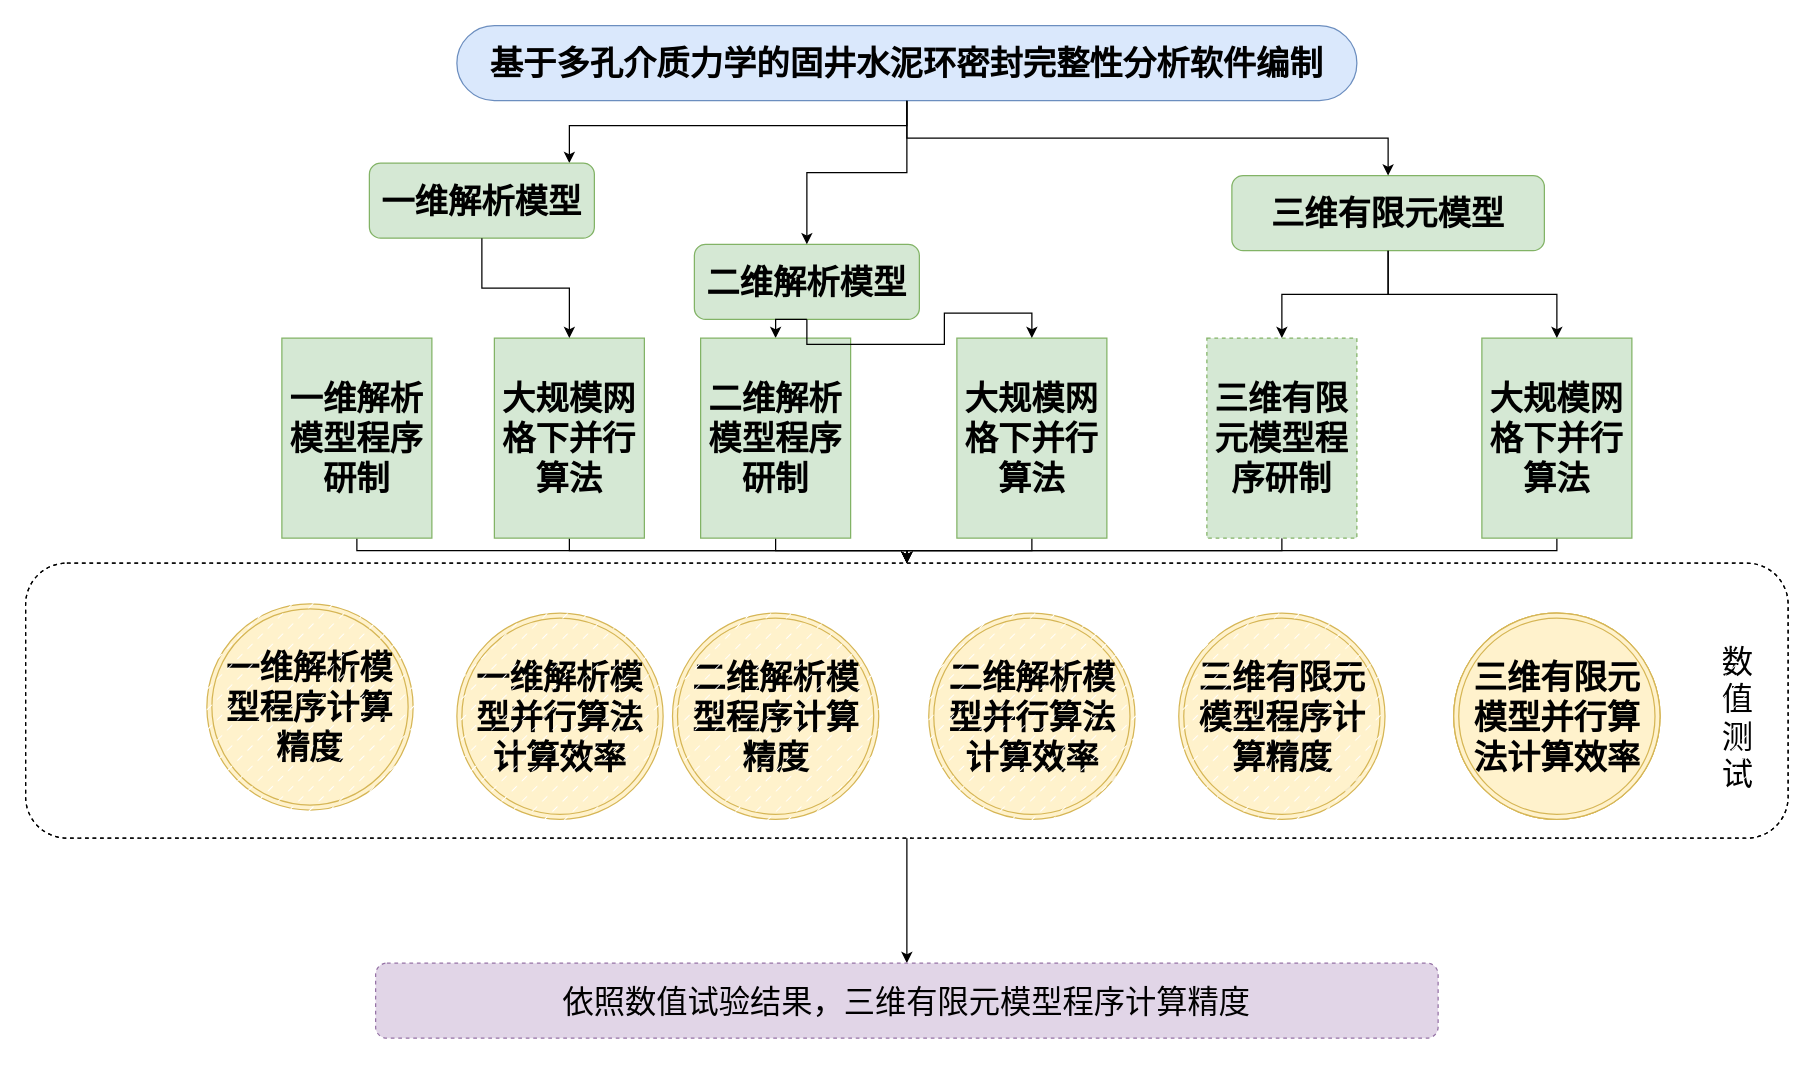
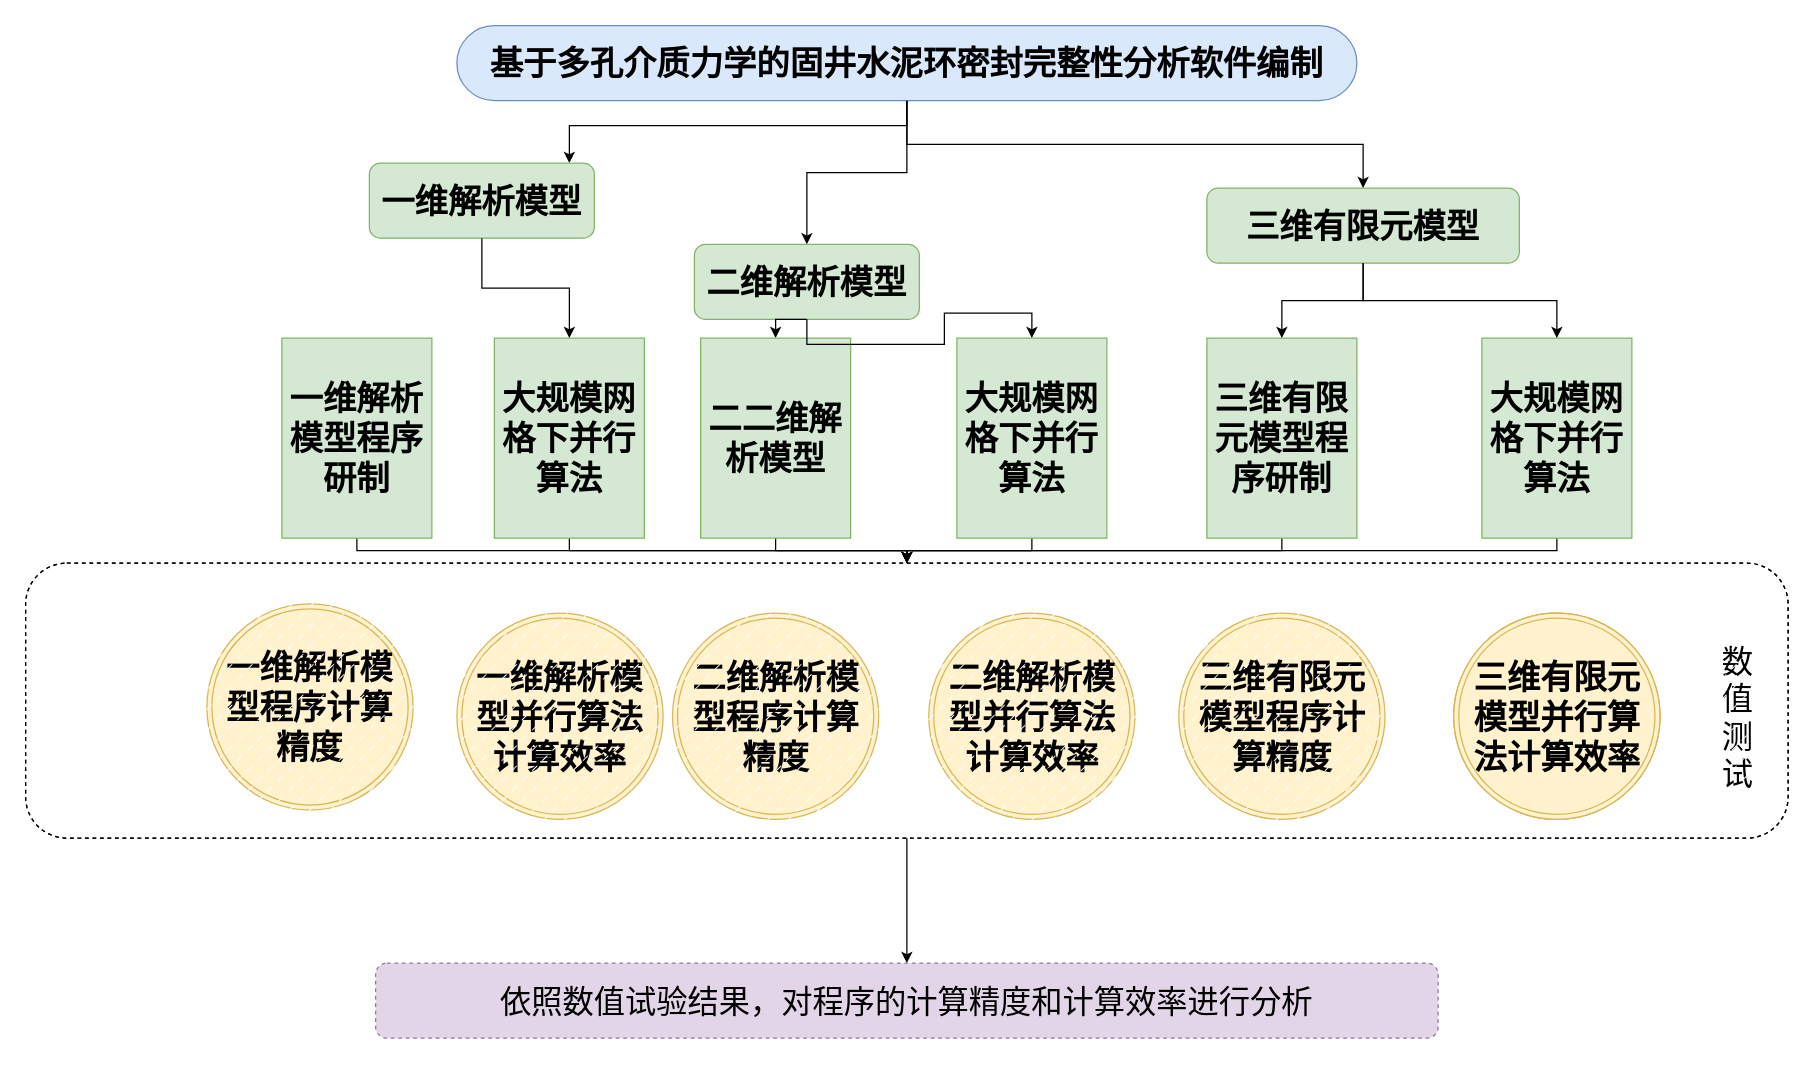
- <mxCell id="8" value="&lt;p style=&quot;margin-top: 0pt; margin-bottom: 0pt; direction: ltr; unicode-bidi: embed; vertical-align: baseline;&quot;&gt;&lt;span style=&quot;font-size: 20pt; font-family: 微软雅黑; font-weight: bold;&quot;&gt;三维有限元模型&lt;/span&gt;&lt;/p&gt;" style="rounded=1;whiteSpace=wrap;html=1;fillColor=#d5e8d4;strokeColor=#82b366;" vertex="1" parent="1"><mxGeometry x="985" y="140" width="250" height="60" as="geometry" /></mxCell>
+ <mxCell id="8" value="&lt;p style=&quot;margin-top: 0pt; margin-bottom: 0pt; direction: ltr; unicode-bidi: embed; vertical-align: baseline;&quot;&gt;&lt;span style=&quot;font-size: 20pt; font-family: 微软雅黑; font-weight: bold;&quot;&gt;三维有限元模型&lt;/span&gt;&lt;/p&gt;" style="rounded=1;whiteSpace=wrap;html=1;fillColor=#d5e8d4;strokeColor=#82b366;" vertex="1" parent="1"><mxGeometry x="965" y="150" width="250" height="60" as="geometry" /></mxCell>
- <mxCell id="17" value="&lt;p style=&quot;margin-top: 0pt; margin-bottom: 0pt; direction: ltr; unicode-bidi: embed; vertical-align: baseline;&quot;&gt;&lt;span style=&quot;font-size: 20pt; font-family: 微软雅黑; font-weight: bold;&quot;&gt;二&lt;/span&gt;&lt;span style=&quot;font-size: 20pt; font-family: 微软雅黑; font-weight: bold;&quot;&gt;维解析模型程序研制&lt;/span&gt;&lt;/p&gt;" style="rounded=0;whiteSpace=wrap;html=1;fillColor=#d5e8d4;strokeColor=#82b366;" vertex="1" parent="1"><mxGeometry x="560" y="270" width="120" height="160" as="geometry" /></mxCell>
+ <mxCell id="17" value="&lt;p style=&quot;margin-top: 0pt; margin-bottom: 0pt; direction: ltr; unicode-bidi: embed; vertical-align: baseline;&quot;&gt;&lt;span style=&quot;font-size: 20pt; font-family: 微软雅黑; font-weight: bold;&quot;&gt;二&lt;/span&gt;&lt;span style=&quot;font-size: 20pt; font-family: 微软雅黑; font-weight: bold;&quot;&gt;二维解析模型&lt;/span&gt;&lt;/p&gt;" style="rounded=0;whiteSpace=wrap;html=1;fillColor=#d5e8d4;strokeColor=#82b366;" vertex="1" parent="1"><mxGeometry x="560" y="270" width="120" height="160" as="geometry" /></mxCell>
- <mxCell id="21" value="&lt;p style=&quot;margin-top: 0pt; margin-bottom: 0pt; direction: ltr; unicode-bidi: embed; vertical-align: baseline;&quot;&gt;&lt;span style=&quot;font-size: 20pt; font-family: 微软雅黑; font-weight: bold;&quot;&gt;三维有限元模型程序研制&lt;/span&gt;&lt;/p&gt;" style="rounded=0;whiteSpace=wrap;html=1;fillColor=#d5e8d4;strokeColor=#82b366;dashed=1;" vertex="1" parent="1"><mxGeometry x="965" y="270" width="120" height="160" as="geometry" /></mxCell>
+ <mxCell id="21" value="&lt;p style=&quot;margin-top: 0pt; margin-bottom: 0pt; direction: ltr; unicode-bidi: embed; vertical-align: baseline;&quot;&gt;&lt;span style=&quot;font-size: 20pt; font-family: 微软雅黑; font-weight: bold;&quot;&gt;三维有限元模型程序研制&lt;/span&gt;&lt;/p&gt;" style="rounded=0;whiteSpace=wrap;html=1;fillColor=#d5e8d4;strokeColor=#82b366;" vertex="1" parent="1"><mxGeometry x="965" y="270" width="120" height="160" as="geometry" /></mxCell>
- <mxCell id="32" value="依照数值试验结果，三维有限元模型程序计算精度" style="rounded=1;whiteSpace=wrap;html=1;dashed=1;fillStyle=auto;fontSize=25;fillColor=#e1d5e7;strokeColor=#9673a6;" vertex="1" parent="1"><mxGeometry x="300" y="770" width="850" height="60" as="geometry" /></mxCell>
+ <mxCell id="32" value="依照数值试验结果，对程序的计算精度和计算效率进行分析" style="rounded=1;whiteSpace=wrap;html=1;dashed=1;fillStyle=auto;fontSize=25;fillColor=#e1d5e7;strokeColor=#9673a6;" vertex="1" parent="1"><mxGeometry x="300" y="770" width="850" height="60" as="geometry" /></mxCell>
